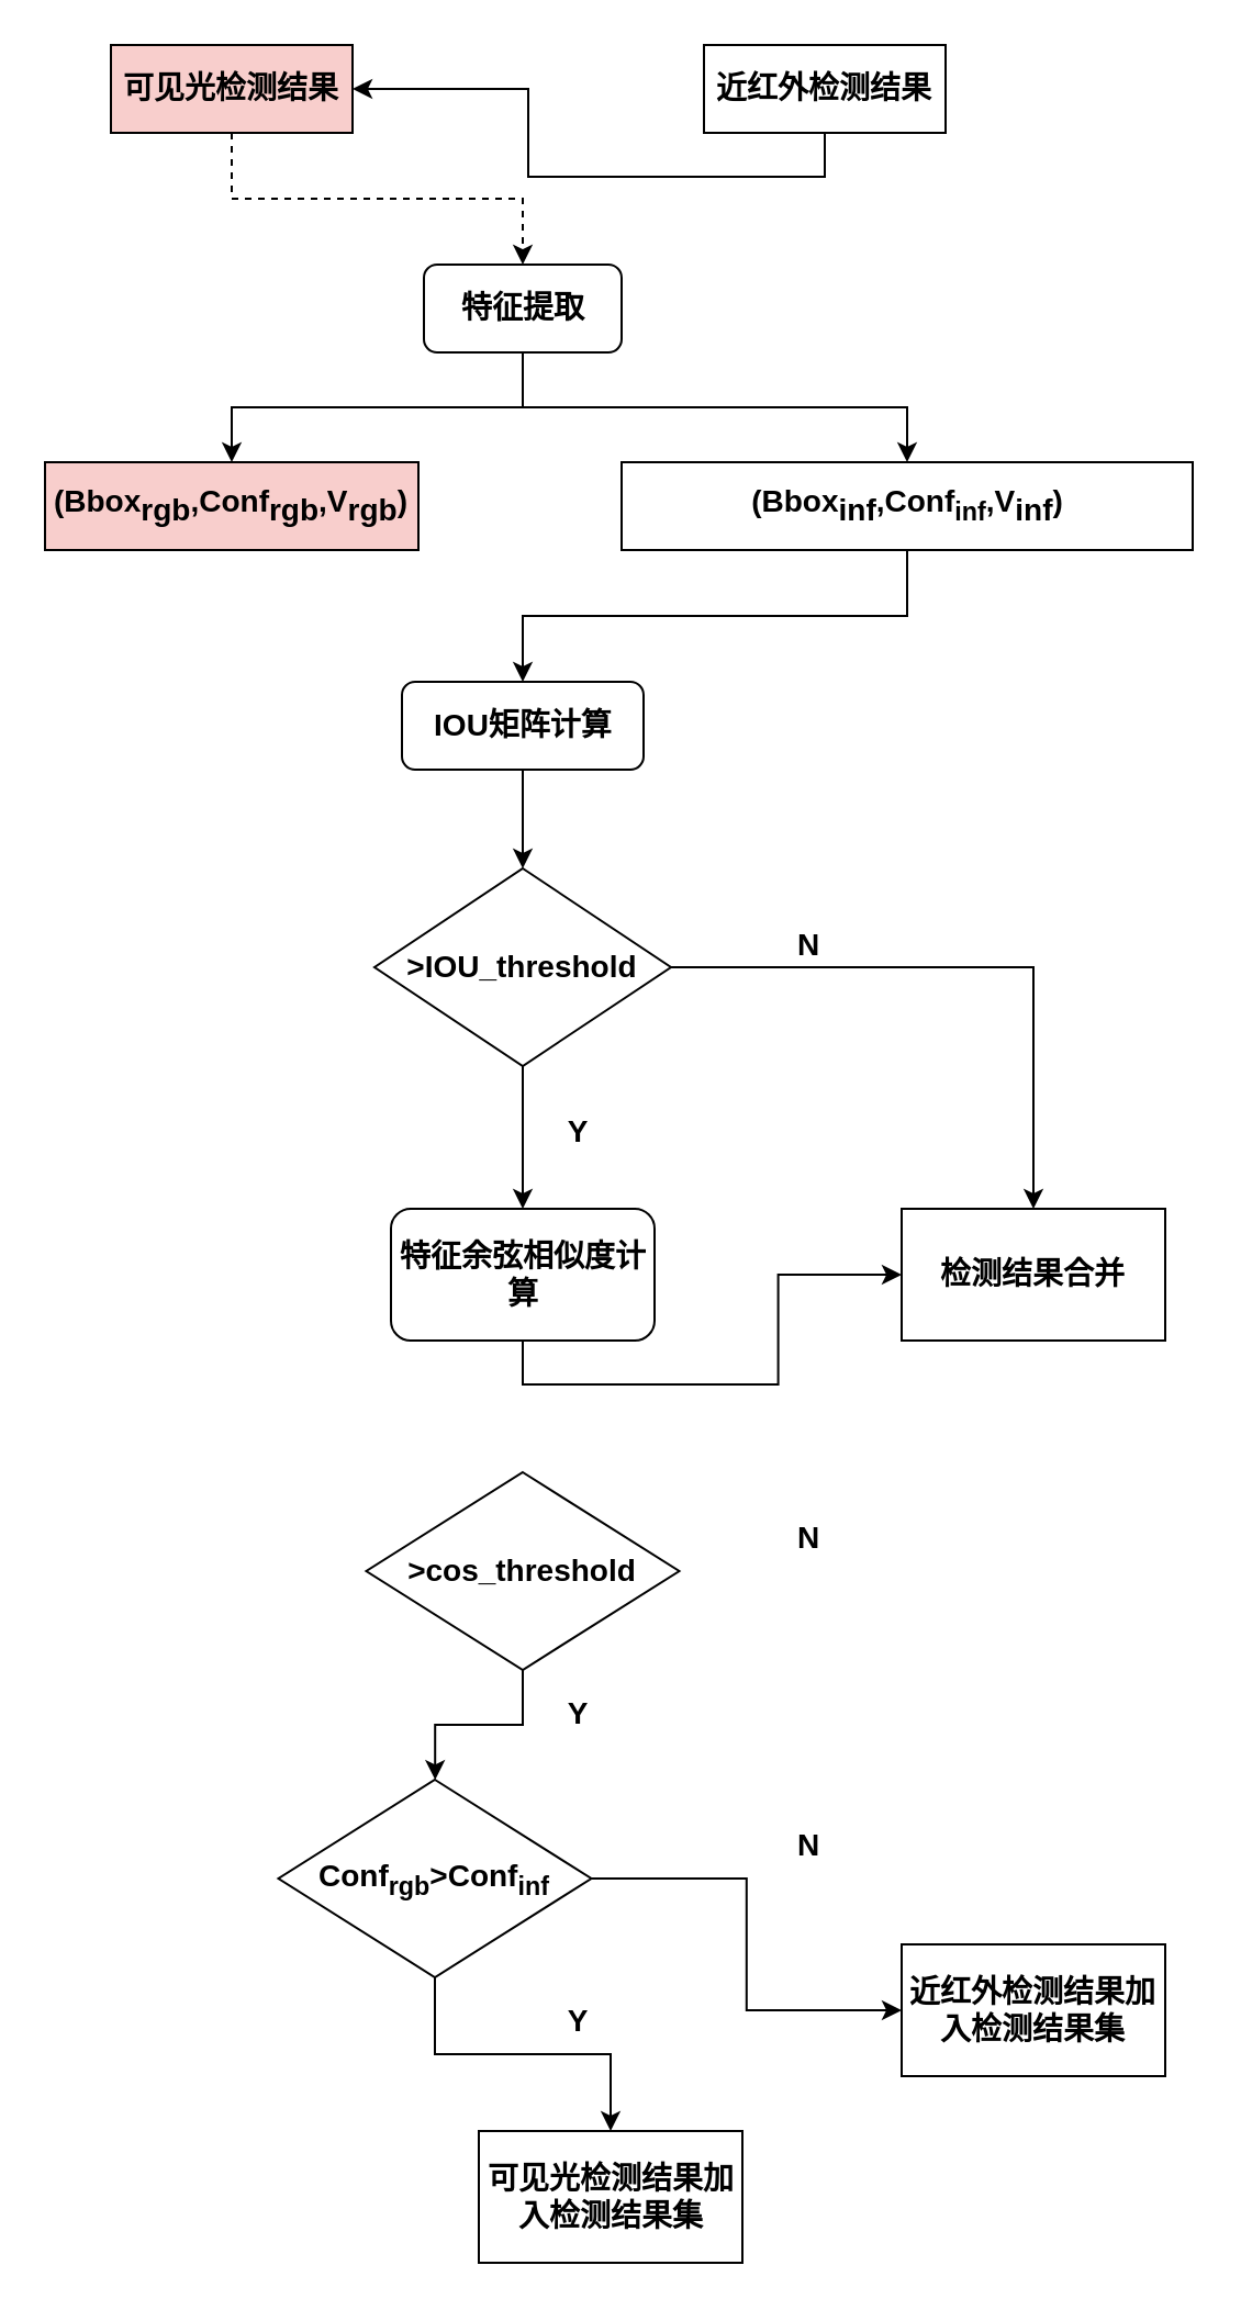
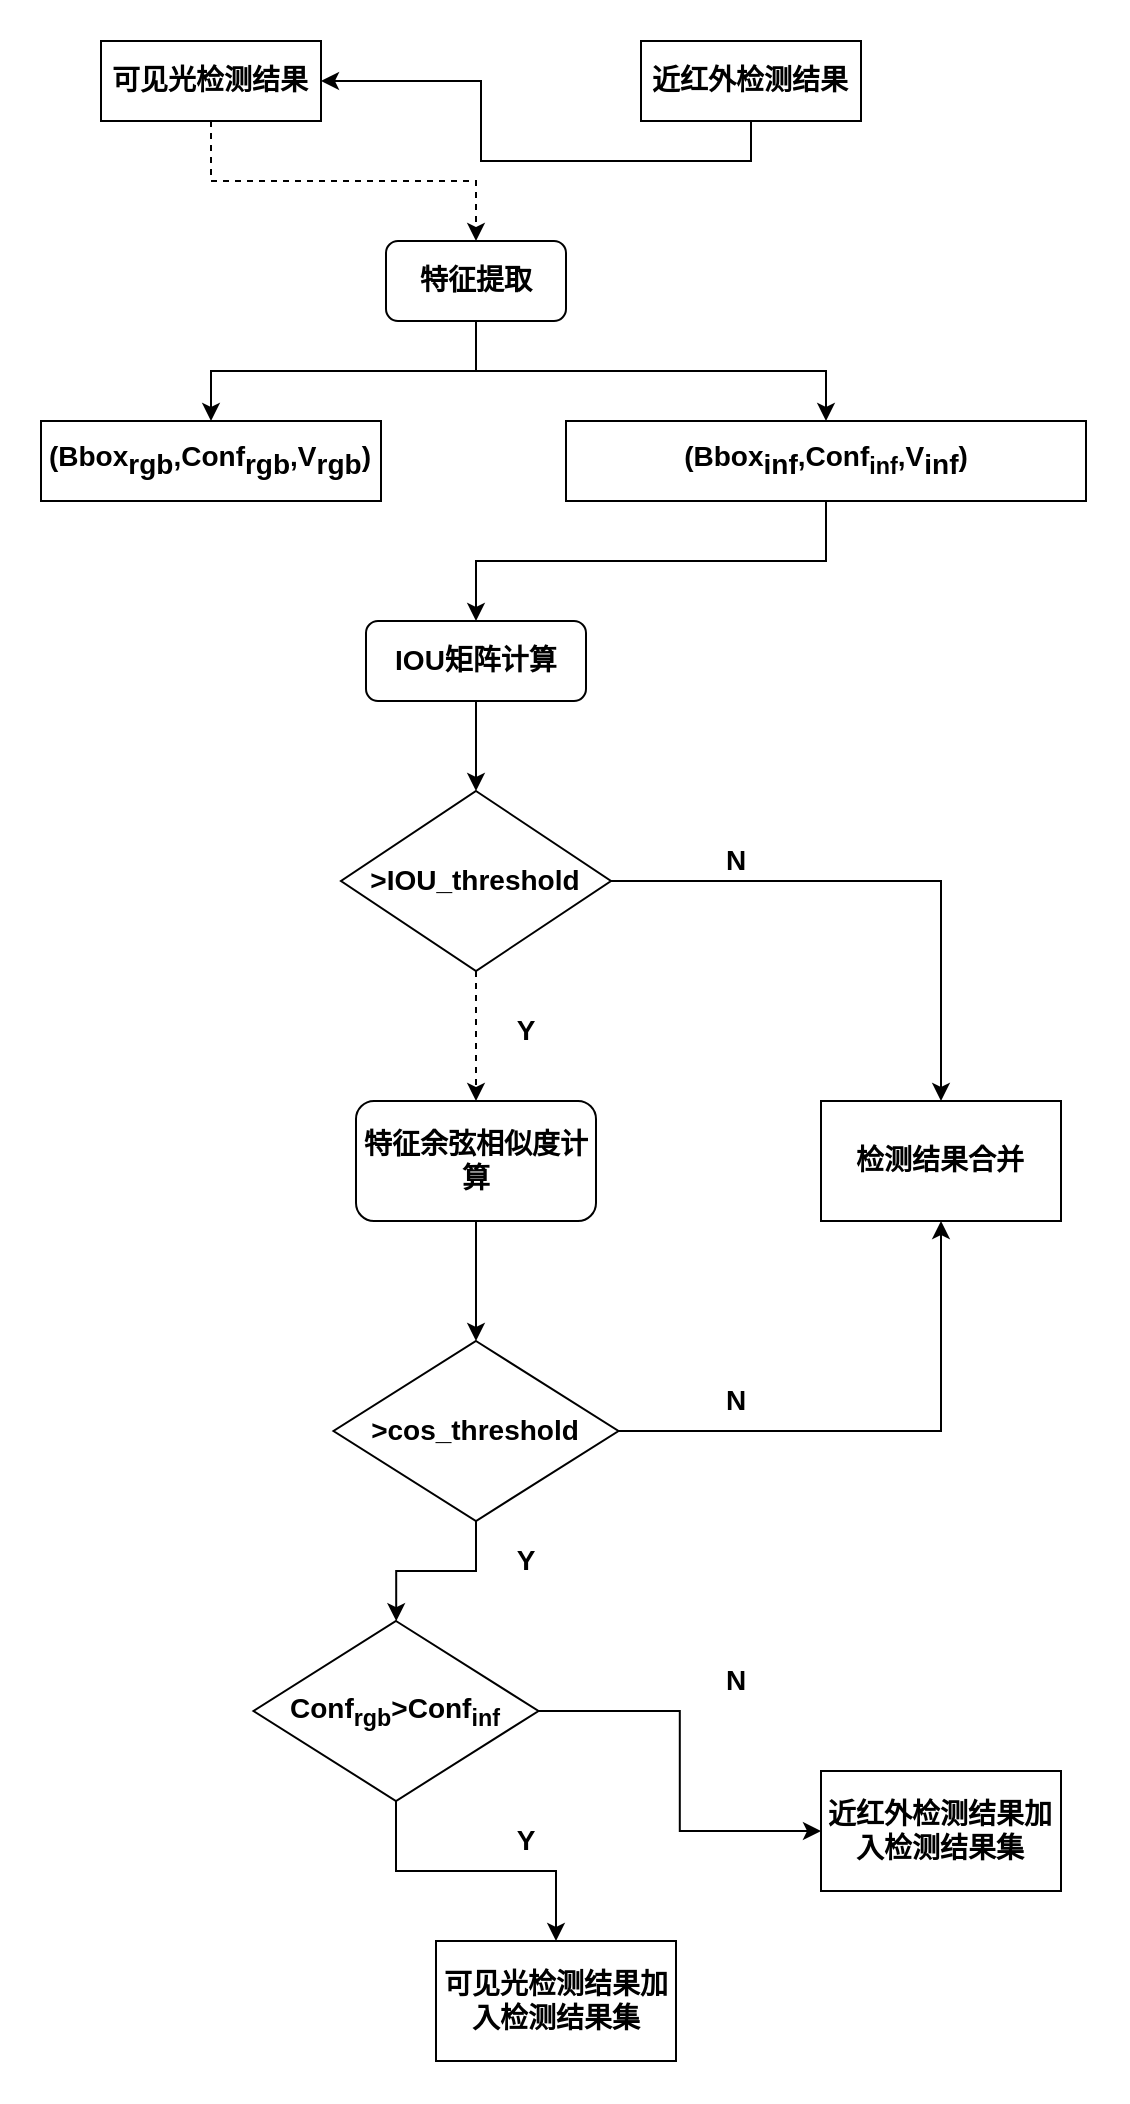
- <mxCell id="3" value="可见光检测结果" style="rounded=0;whiteSpace=wrap;html=1;fontSize=14;fontStyle=1;fillColor=#f8cecc;" vertex="1" parent="1"><mxGeometry x="50" y="20" width="110" height="40" as="geometry" /></mxCell>
+ <mxCell id="3" value="可见光检测结果" style="rounded=0;whiteSpace=wrap;html=1;fontSize=14;fontStyle=1" vertex="1" parent="1"><mxGeometry x="50" y="20" width="110" height="40" as="geometry" /></mxCell>
- <mxCell id="9" value="(Bbox&lt;sub style=&quot;font-size: 14px;&quot;&gt;rgb&lt;/sub&gt;,Conf&lt;sub style=&quot;font-size: 14px;&quot;&gt;rgb&lt;/sub&gt;,V&lt;sub style=&quot;font-size: 14px;&quot;&gt;rgb&lt;/sub&gt;)" style="rounded=0;whiteSpace=wrap;html=1;fontSize=14;fontStyle=1;fillColor=#f8cecc;" vertex="1" parent="1"><mxGeometry x="20" y="210" width="170" height="40" as="geometry" /></mxCell>
+ <mxCell id="9" value="(Bbox&lt;sub style=&quot;font-size: 14px;&quot;&gt;rgb&lt;/sub&gt;,Conf&lt;sub style=&quot;font-size: 14px;&quot;&gt;rgb&lt;/sub&gt;,V&lt;sub style=&quot;font-size: 14px;&quot;&gt;rgb&lt;/sub&gt;)" style="rounded=0;whiteSpace=wrap;html=1;fontSize=14;fontStyle=1" vertex="1" parent="1"><mxGeometry x="20" y="210" width="170" height="40" as="geometry" /></mxCell>
- <mxCell id="14" style="edgeStyle=orthogonalEdgeStyle;rounded=0;orthogonalLoop=1;jettySize=auto;html=1;exitX=0.5;exitY=1;exitDx=0;exitDy=0;entryX=0.5;entryY=0;entryDx=0;entryDy=0;fontSize=14;" edge="1" parent="1" source="16" target="18"><mxGeometry relative="1" as="geometry" /></mxCell>
+ <mxCell id="14" style="edgeStyle=orthogonalEdgeStyle;rounded=0;orthogonalLoop=1;jettySize=auto;html=1;exitX=0.5;exitY=1;exitDx=0;exitDy=0;entryX=0.5;entryY=0;entryDx=0;entryDy=0;fontSize=14;dashed=1;" edge="1" parent="1" source="16" target="18"><mxGeometry relative="1" as="geometry" /></mxCell>
- <mxCell id="17" style="edgeStyle=orthogonalEdgeStyle;rounded=0;orthogonalLoop=1;jettySize=auto;html=1;exitX=0.5;exitY=1;exitDx=0;exitDy=0;fontSize=14;" edge="1" parent="1" source="18" target="19"><mxGeometry relative="1" as="geometry" /></mxCell>
+ <mxCell id="17" style="edgeStyle=orthogonalEdgeStyle;rounded=0;orthogonalLoop=1;jettySize=auto;html=1;exitX=0.5;exitY=1;exitDx=0;exitDy=0;entryX=0.5;entryY=0;entryDx=0;entryDy=0;fontSize=14;" edge="1" parent="1" source="18" target="22"><mxGeometry relative="1" as="geometry" /></mxCell>
+ <mxCell id="21" style="edgeStyle=orthogonalEdgeStyle;rounded=0;orthogonalLoop=1;jettySize=auto;html=1;exitX=1;exitY=0.5;exitDx=0;exitDy=0;entryX=0.5;entryY=1;entryDx=0;entryDy=0;fontSize=14;" edge="1" parent="1" source="22" target="19"><mxGeometry relative="1" as="geometry" /></mxCell>
